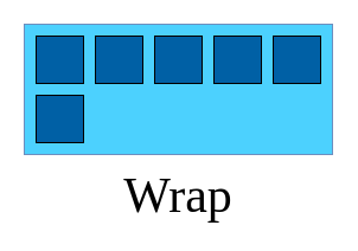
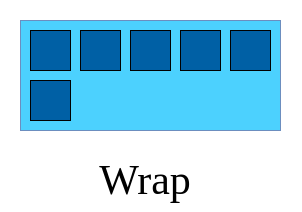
- <mxCell id="4" value="&lt;font style=&quot;font-size: 42px&quot; face=&quot;Verdana&quot;&gt;Wrap&lt;/font&gt;" style="text;html=1;strokeColor=none;fillColor=none;align=center;verticalAlign=middle;whiteSpace=wrap;rounded=0;" parent="1" vertex="1"><mxGeometry x="45" y="140" width="210" height="50" as="geometry" /></mxCell>
+ <mxCell id="4" value="&lt;font style=&quot;font-size: 42px&quot; face=&quot;Verdana&quot;&gt;Wrap&lt;/font&gt;" style="text;html=1;strokeColor=none;fillColor=none;align=center;verticalAlign=middle;whiteSpace=wrap;rounded=0;" parent="1" vertex="1"><mxGeometry x="40" y="155" width="210" height="50" as="geometry" /></mxCell>
